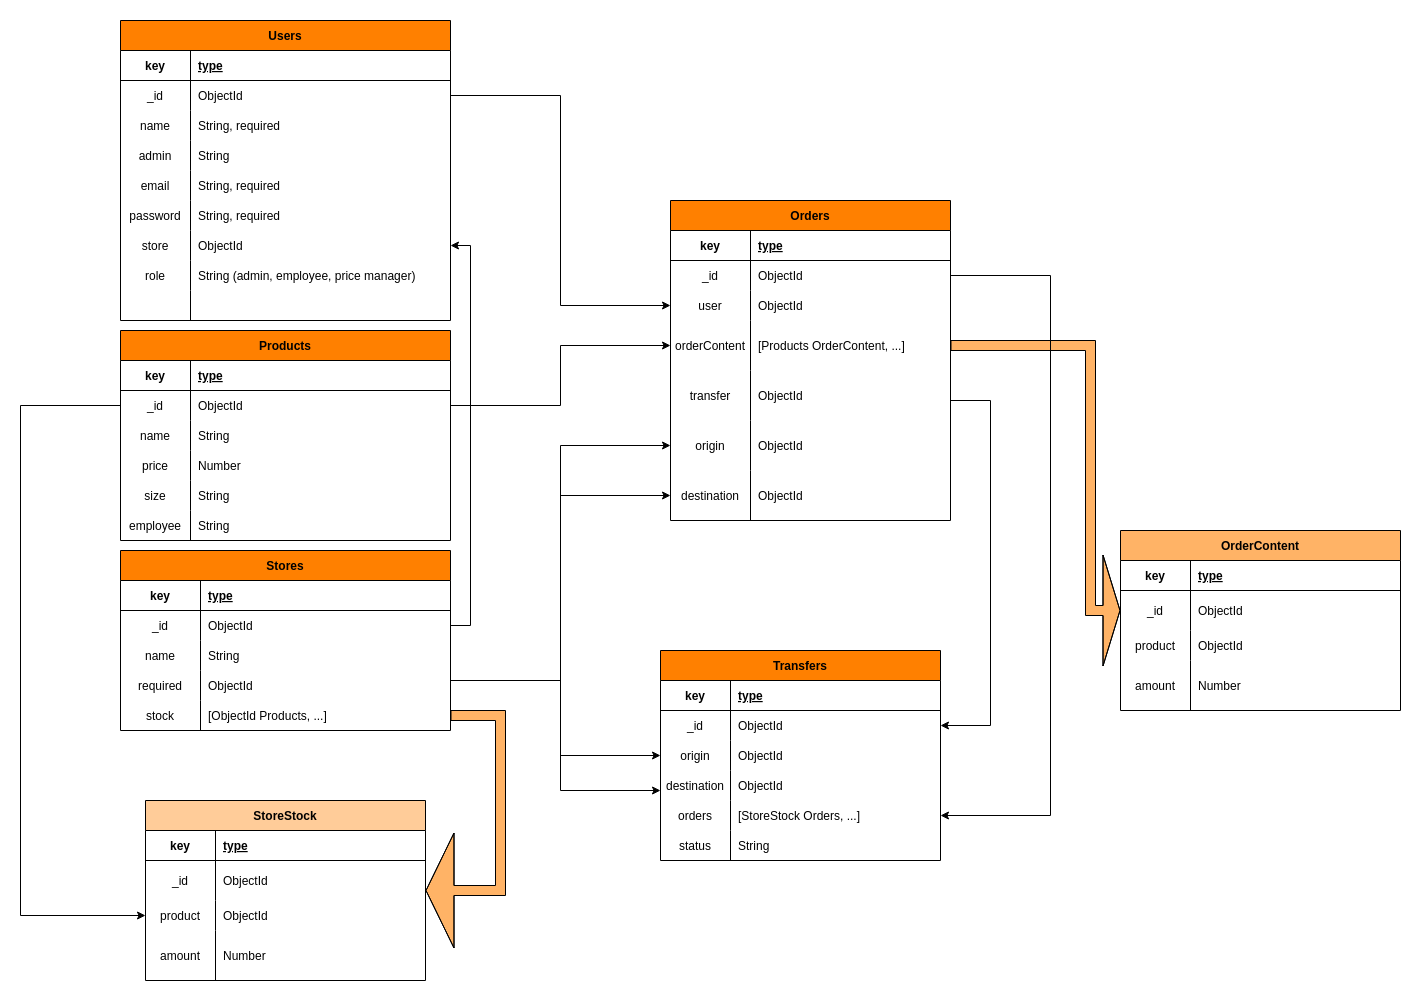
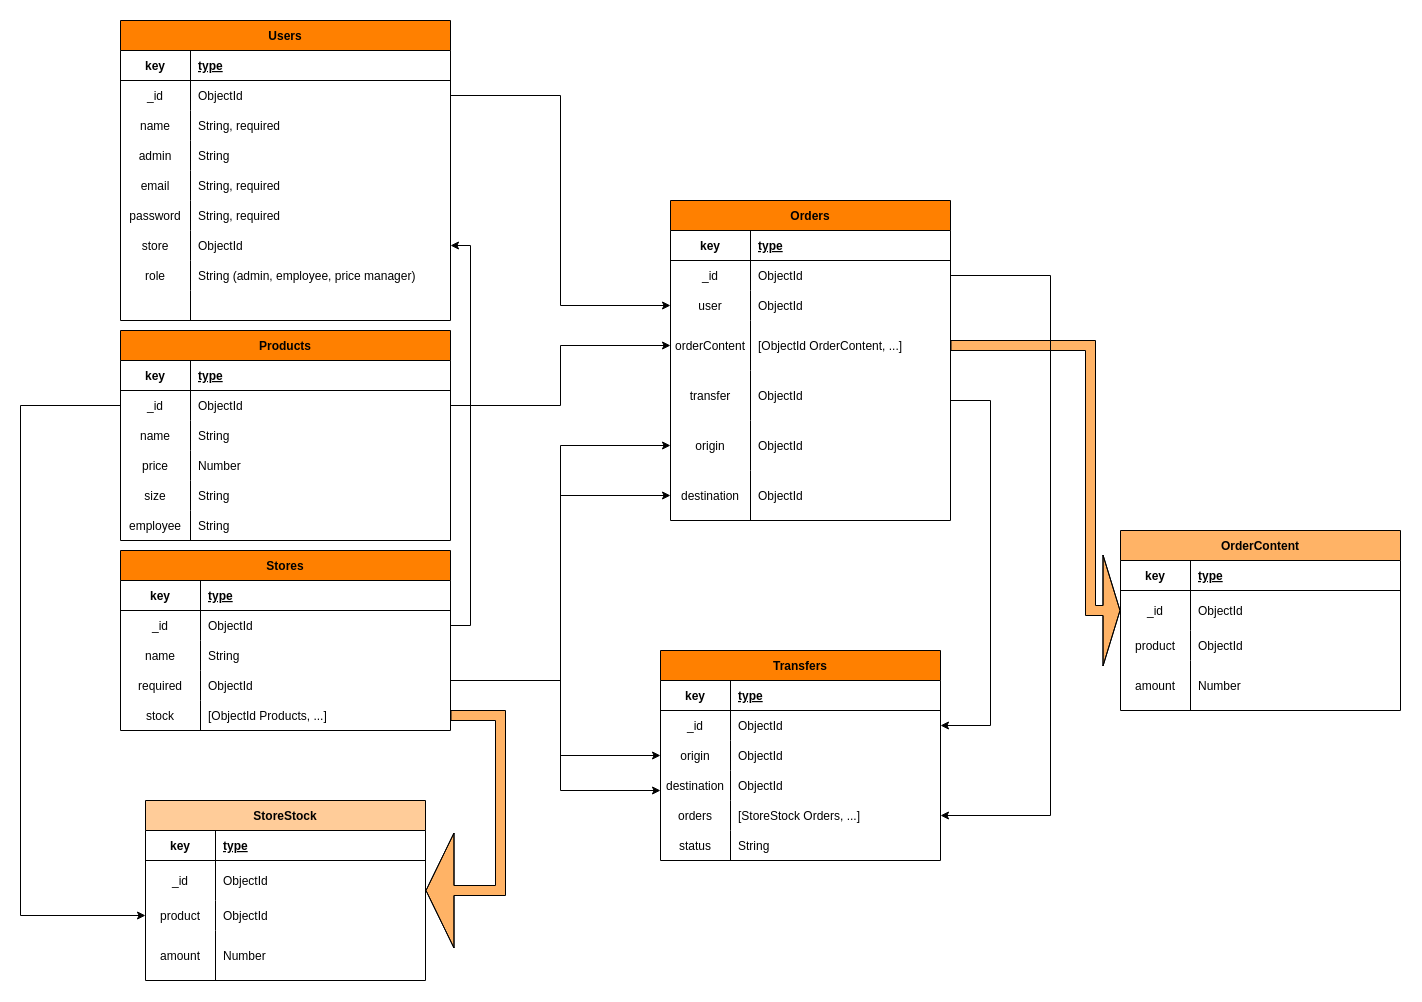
- <mxCell id="77" value="[Products OrderContent, ...]" style="shape=partialRectangle;connectable=0;fillColor=none;top=0;left=0;bottom=0;right=0;align=left;spacingLeft=6;overflow=hidden;" parent="75" vertex="1"><mxGeometry x="80" width="200" height="50" as="geometry"><mxRectangle width="200" height="50" as="alternateBounds" /></mxGeometry></mxCell>
+ <mxCell id="77" value="[ObjectId OrderContent, ...]" style="shape=partialRectangle;connectable=0;fillColor=none;top=0;left=0;bottom=0;right=0;align=left;spacingLeft=6;overflow=hidden;" parent="75" vertex="1"><mxGeometry x="80" width="200" height="50" as="geometry"><mxRectangle width="200" height="50" as="alternateBounds" /></mxGeometry></mxCell>
